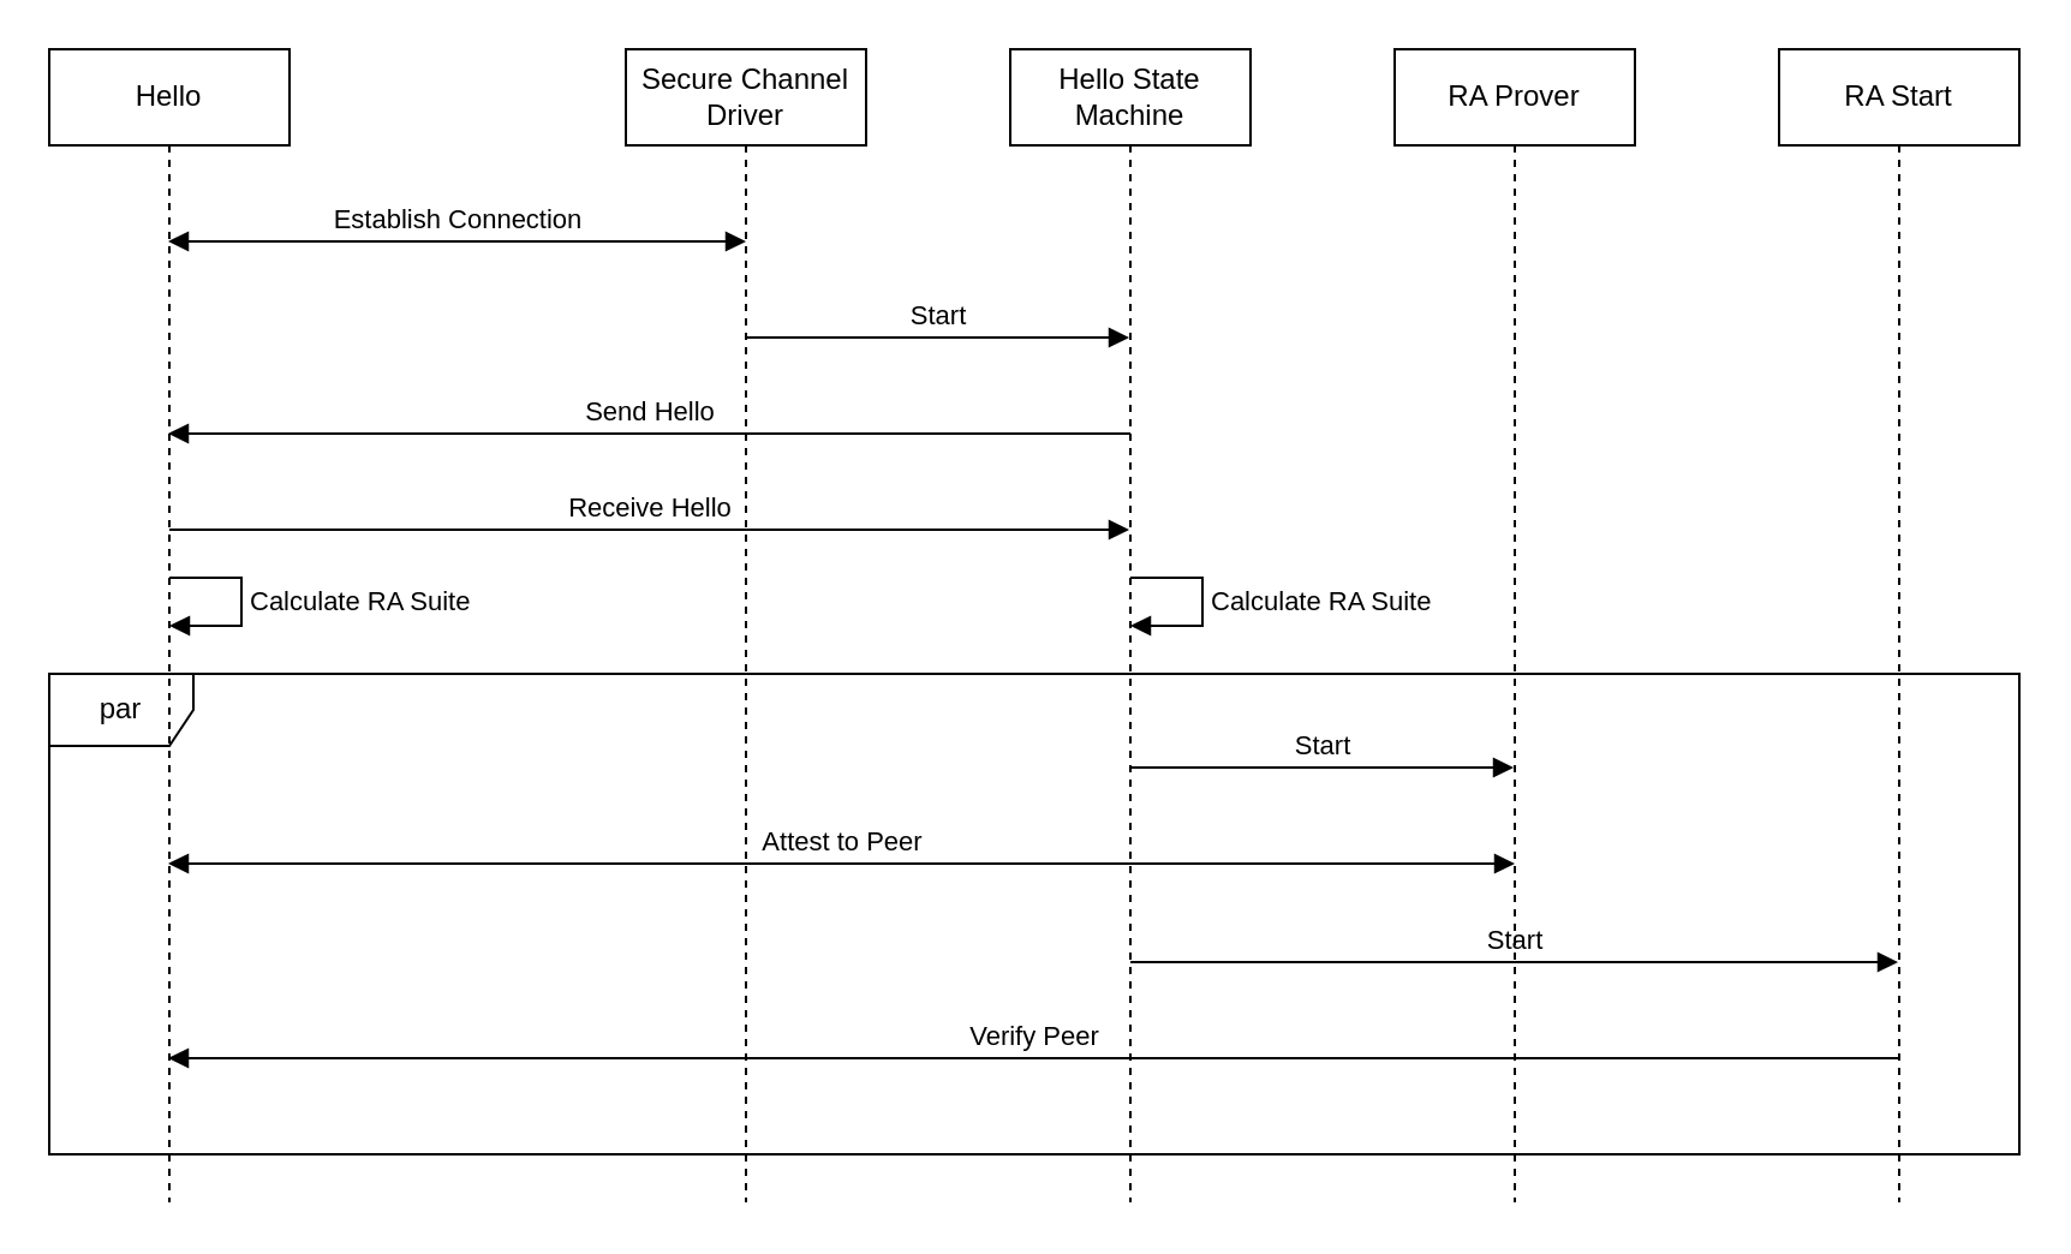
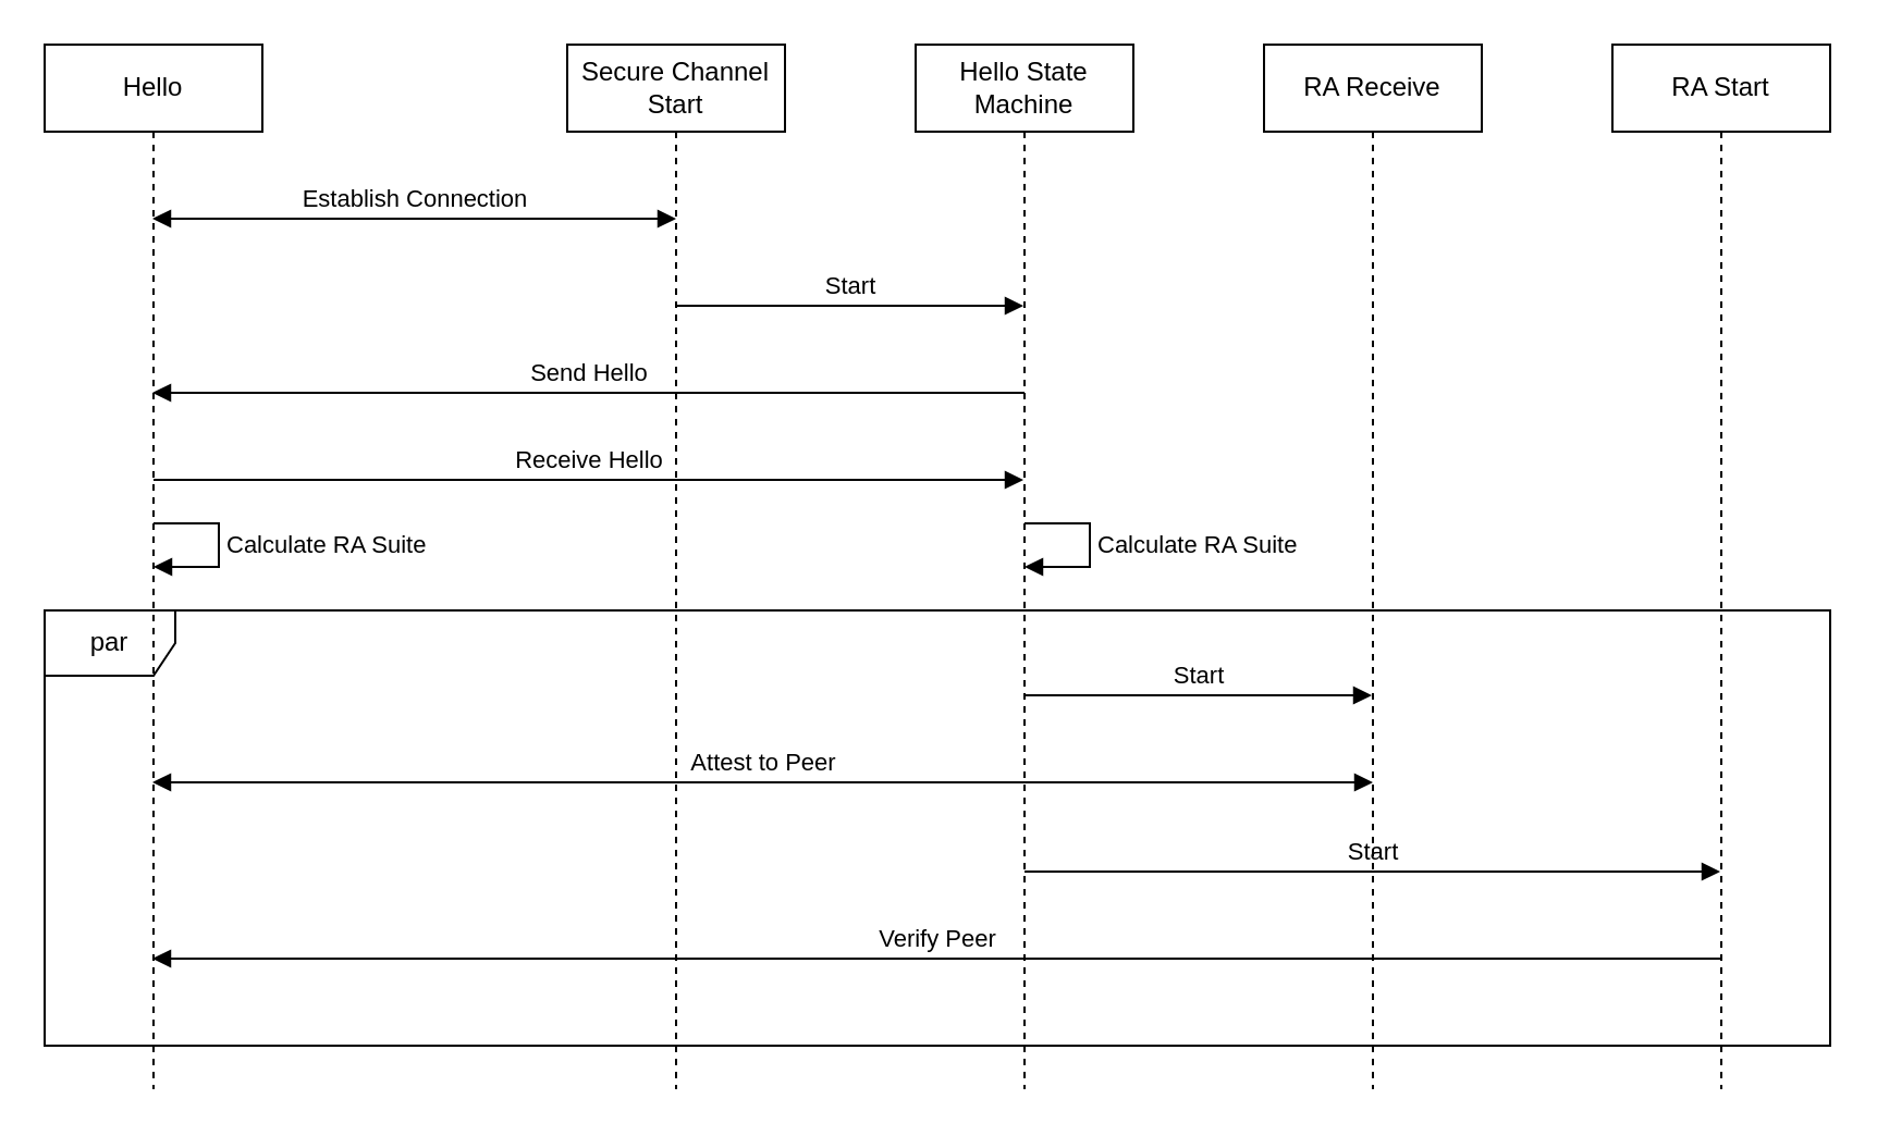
- <mxCell id="3" value="Secure Channel Driver" style="shape=umlLifeline;perimeter=lifelinePerimeter;whiteSpace=wrap;html=1;container=1;collapsible=0;recursiveResize=0;outlineConnect=0;labelBackgroundColor=default;" vertex="1" parent="1"><mxGeometry x="260" y="20" width="100" height="480" as="geometry" /></mxCell>
+ <mxCell id="3" value="Secure Channel Start" style="shape=umlLifeline;perimeter=lifelinePerimeter;whiteSpace=wrap;html=1;container=1;collapsible=0;recursiveResize=0;outlineConnect=0;labelBackgroundColor=default;" vertex="1" parent="1"><mxGeometry x="260" y="20" width="100" height="480" as="geometry" /></mxCell>
- <mxCell id="9" value="RA Prover" style="shape=umlLifeline;perimeter=lifelinePerimeter;whiteSpace=wrap;html=1;container=0;collapsible=0;recursiveResize=0;outlineConnect=0;labelBackgroundColor=default;" vertex="1" parent="1"><mxGeometry x="580" y="20" width="100" height="480" as="geometry" /></mxCell>
+ <mxCell id="9" value="RA Receive" style="shape=umlLifeline;perimeter=lifelinePerimeter;whiteSpace=wrap;html=1;container=0;collapsible=0;recursiveResize=0;outlineConnect=0;labelBackgroundColor=default;" vertex="1" parent="1"><mxGeometry x="580" y="20" width="100" height="480" as="geometry" /></mxCell>
